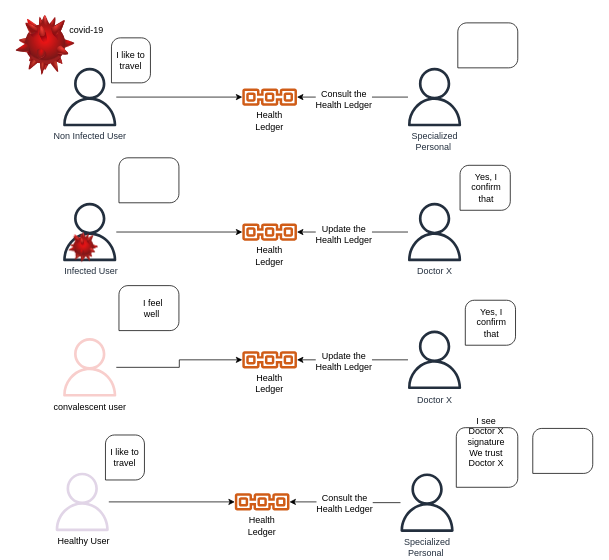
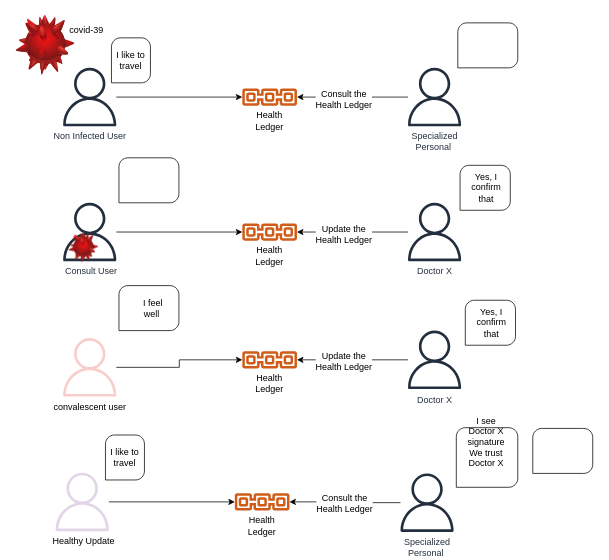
- <mxCell id="6" value="covid-19" style="text;html=1;strokeColor=none;fillColor=none;align=center;verticalAlign=middle;whiteSpace=wrap;rounded=0;" parent="1" vertex="1"><mxGeometry x="90" y="30" width="50" height="20" as="geometry" /></mxCell>
+ <mxCell id="6" value="covid-39" style="text;html=1;strokeColor=none;fillColor=none;align=center;verticalAlign=middle;whiteSpace=wrap;rounded=0;" parent="1" vertex="1"><mxGeometry x="90" y="30" width="50" height="20" as="geometry" /></mxCell>
- <mxCell id="13" value="&amp;nbsp;Infected User" style="outlineConnect=0;fontColor=#232F3E;gradientColor=none;fillColor=#232F3E;strokeColor=none;dashed=0;verticalLabelPosition=bottom;verticalAlign=top;align=center;html=1;fontSize=12;fontStyle=0;aspect=fixed;pointerEvents=1;shape=mxgraph.aws4.user;" parent="1" vertex="1"><mxGeometry x="80" y="270" width="78" height="78" as="geometry" /></mxCell>
+ <mxCell id="13" value="&amp;nbsp;Consult User" style="outlineConnect=0;fontColor=#232F3E;gradientColor=none;fillColor=#232F3E;strokeColor=none;dashed=0;verticalLabelPosition=bottom;verticalAlign=top;align=center;html=1;fontSize=12;fontStyle=0;aspect=fixed;pointerEvents=1;shape=mxgraph.aws4.user;" parent="1" vertex="1"><mxGeometry x="80" y="270" width="78" height="78" as="geometry" /></mxCell>
- <mxCell id="21" value="&amp;nbsp;Healthy User" style="outlineConnect=0;fillColor=#e1d5e7;strokeColor=#9673a6;dashed=0;verticalLabelPosition=bottom;verticalAlign=top;align=center;html=1;fontSize=12;fontStyle=0;aspect=fixed;pointerEvents=1;shape=mxgraph.aws4.user;" parent="1" vertex="1"><mxGeometry x="70" y="630" width="78" height="78" as="geometry" /></mxCell>
+ <mxCell id="21" value="&amp;nbsp;Healthy Update" style="outlineConnect=0;fillColor=#e1d5e7;strokeColor=#9673a6;dashed=0;verticalLabelPosition=bottom;verticalAlign=top;align=center;html=1;fontSize=12;fontStyle=0;aspect=fixed;pointerEvents=1;shape=mxgraph.aws4.user;" parent="1" vertex="1"><mxGeometry x="70" y="630" width="78" height="78" as="geometry" /></mxCell>
